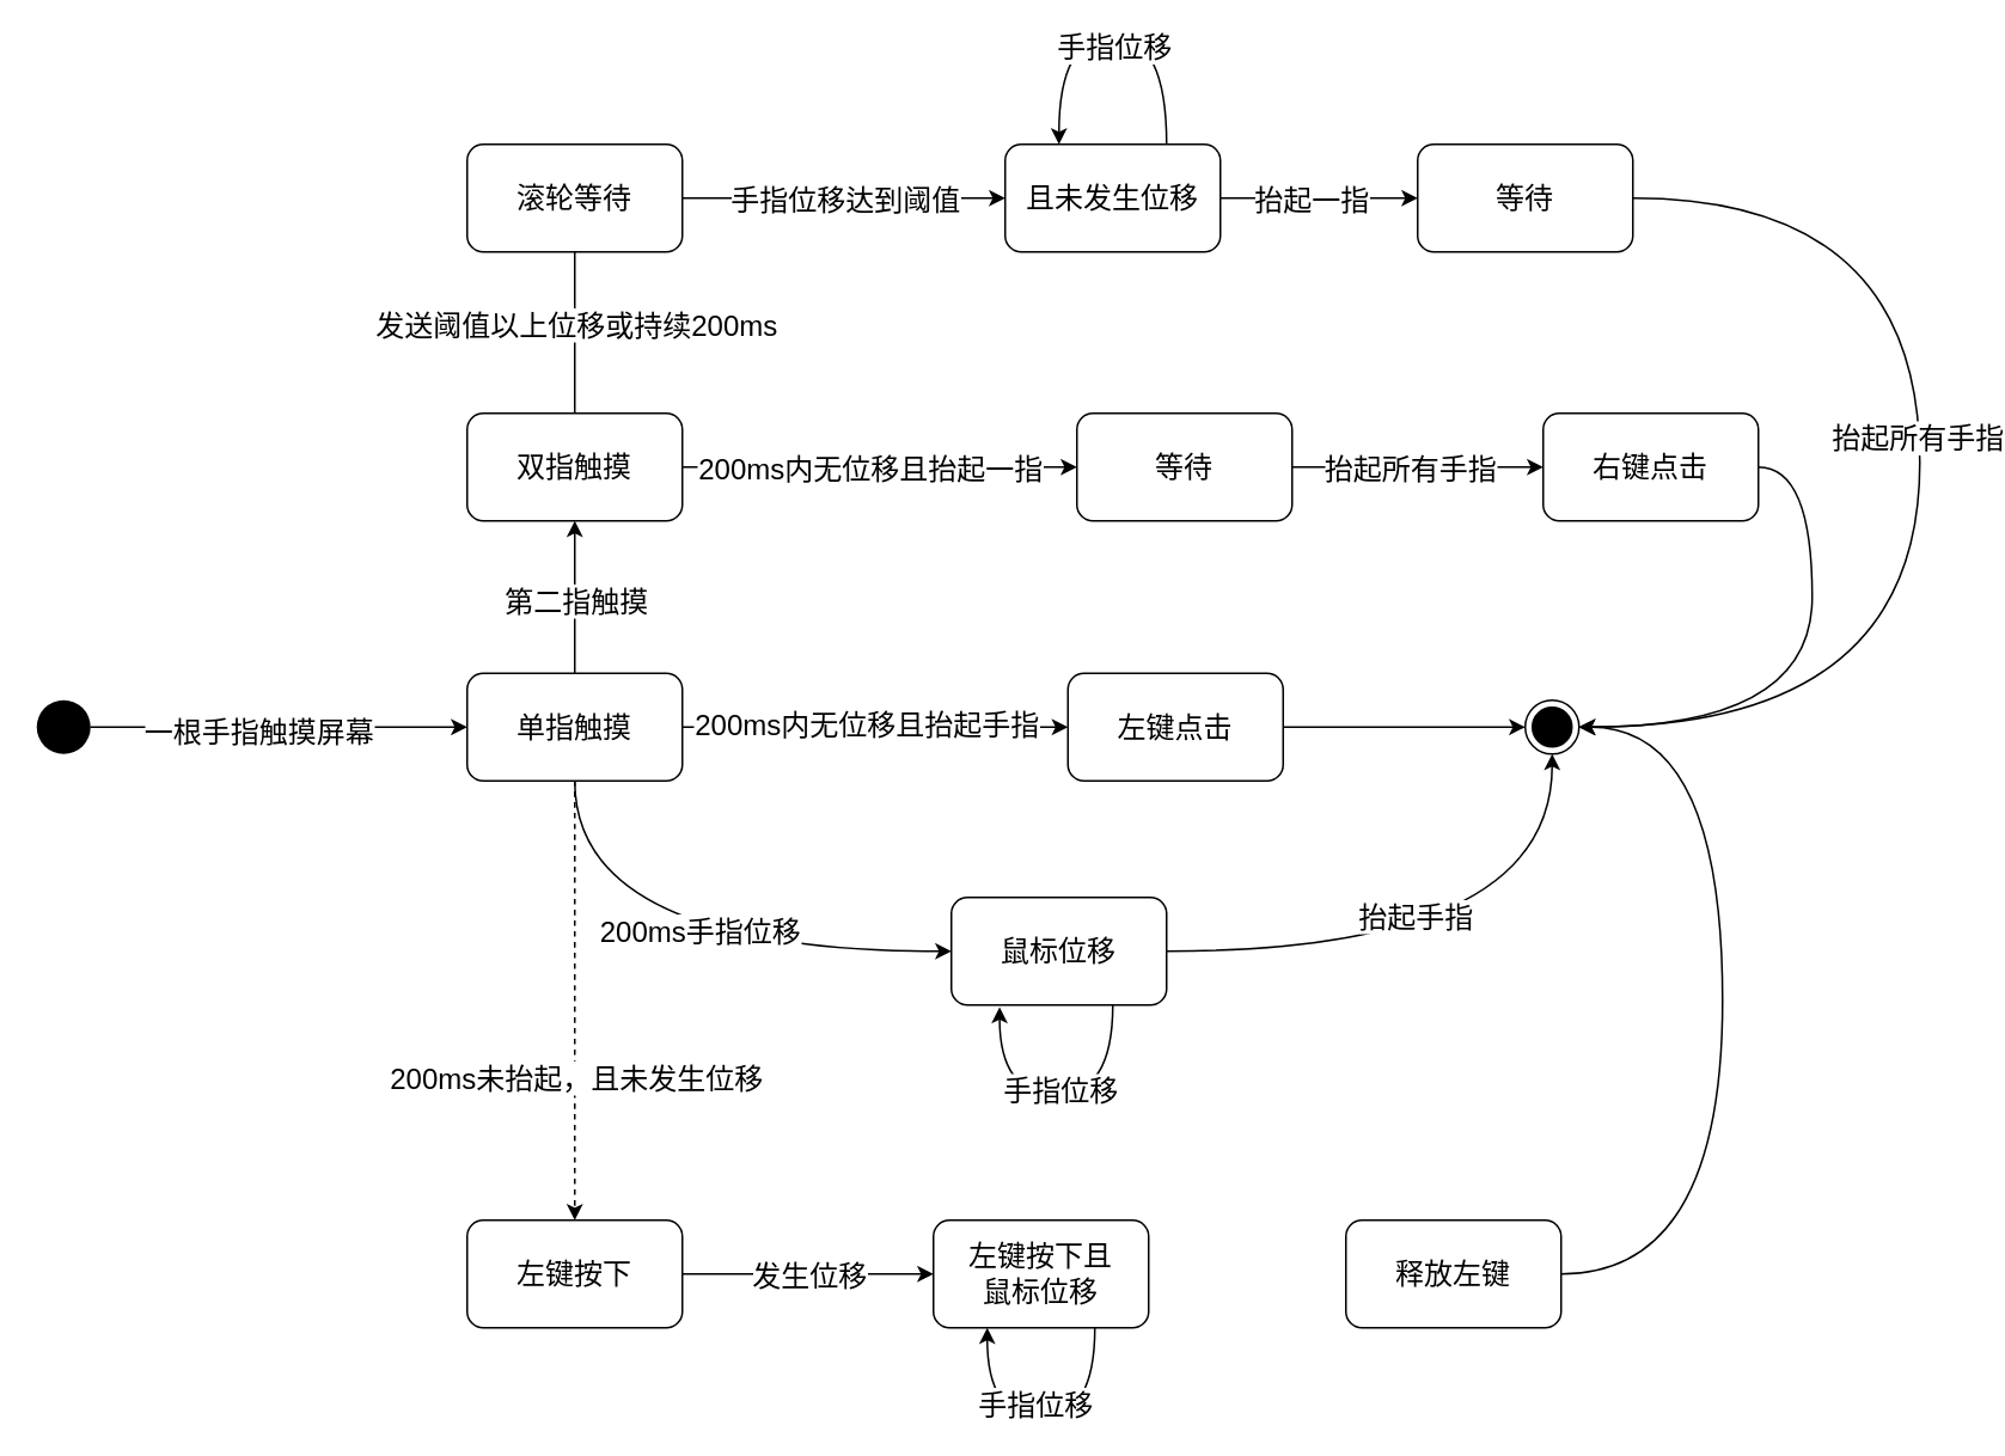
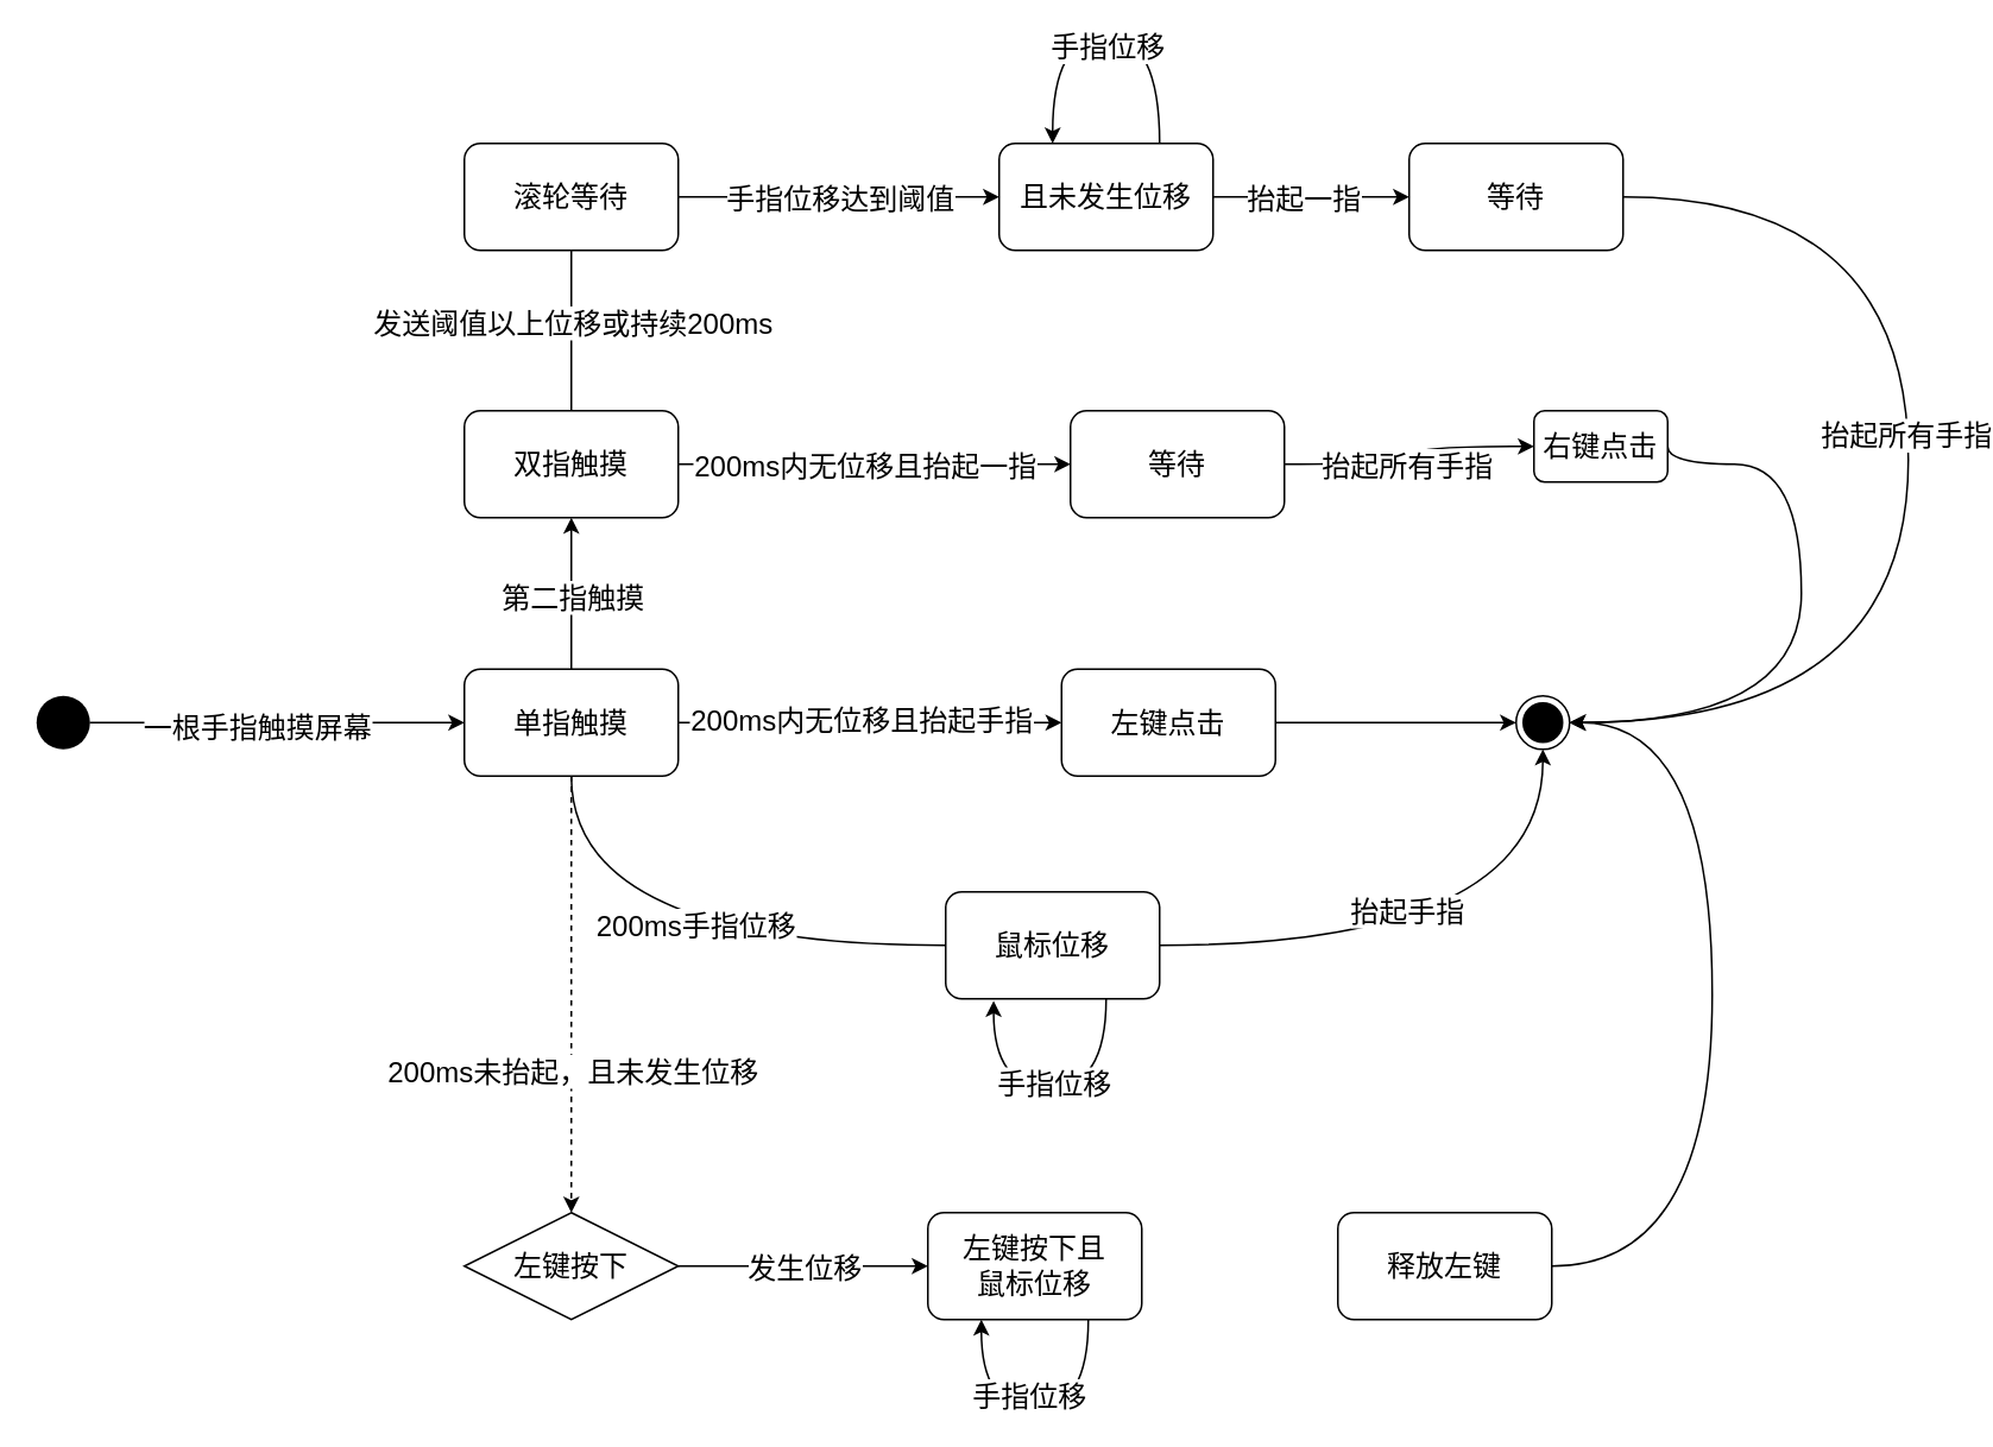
- <mxCell id="46" value="右键点击" style="rounded=1;whiteSpace=wrap;html=1;fontSize=16;" vertex="1" parent="1"><mxGeometry x="860" y="230" width="120" height="60" as="geometry" /></mxCell>
+ <mxCell id="46" value="右键点击" style="rounded=1;whiteSpace=wrap;html=1;fontSize=16;" vertex="1" parent="1"><mxGeometry x="860" y="230" width="75" height="40" as="geometry" /></mxCell>
- <mxCell id="11" style="edgeStyle=orthogonalEdgeStyle;curved=1;rounded=0;orthogonalLoop=1;jettySize=auto;html=1;entryX=0;entryY=0.5;entryDx=0;entryDy=0;strokeColor=#000000;fontSize=16;exitX=0.5;exitY=1;exitDx=0;exitDy=0;" edge="1" parent="1" source="13" target="42"><mxGeometry relative="1" as="geometry" /></mxCell>
+ <mxCell id="11" style="edgeStyle=orthogonalEdgeStyle;curved=1;rounded=0;orthogonalLoop=1;jettySize=auto;html=1;entryX=0;entryY=0.5;entryDx=0;entryDy=0;strokeColor=#000000;fontSize=16;exitX=0.5;exitY=1;exitDx=0;exitDy=0;endArrow=none;" edge="1" parent="1" source="13" target="42"><mxGeometry relative="1" as="geometry" /></mxCell>
- <mxCell id="16" value="&lt;font style=&quot;font-size: 16px&quot;&gt;左键按下&lt;/font&gt;" style="rounded=1;whiteSpace=wrap;html=1;fontSize=16;" vertex="1" parent="1"><mxGeometry x="260" y="680" width="120" height="60" as="geometry" /></mxCell>
+ <mxCell id="16" value="&lt;font style=&quot;font-size: 16px&quot;&gt;左键按下&lt;/font&gt;" style="rhombus;whiteSpace=wrap;html=1;fontSize=16;" vertex="1" parent="1"><mxGeometry x="260" y="680" width="120" height="60" as="geometry" /></mxCell>
